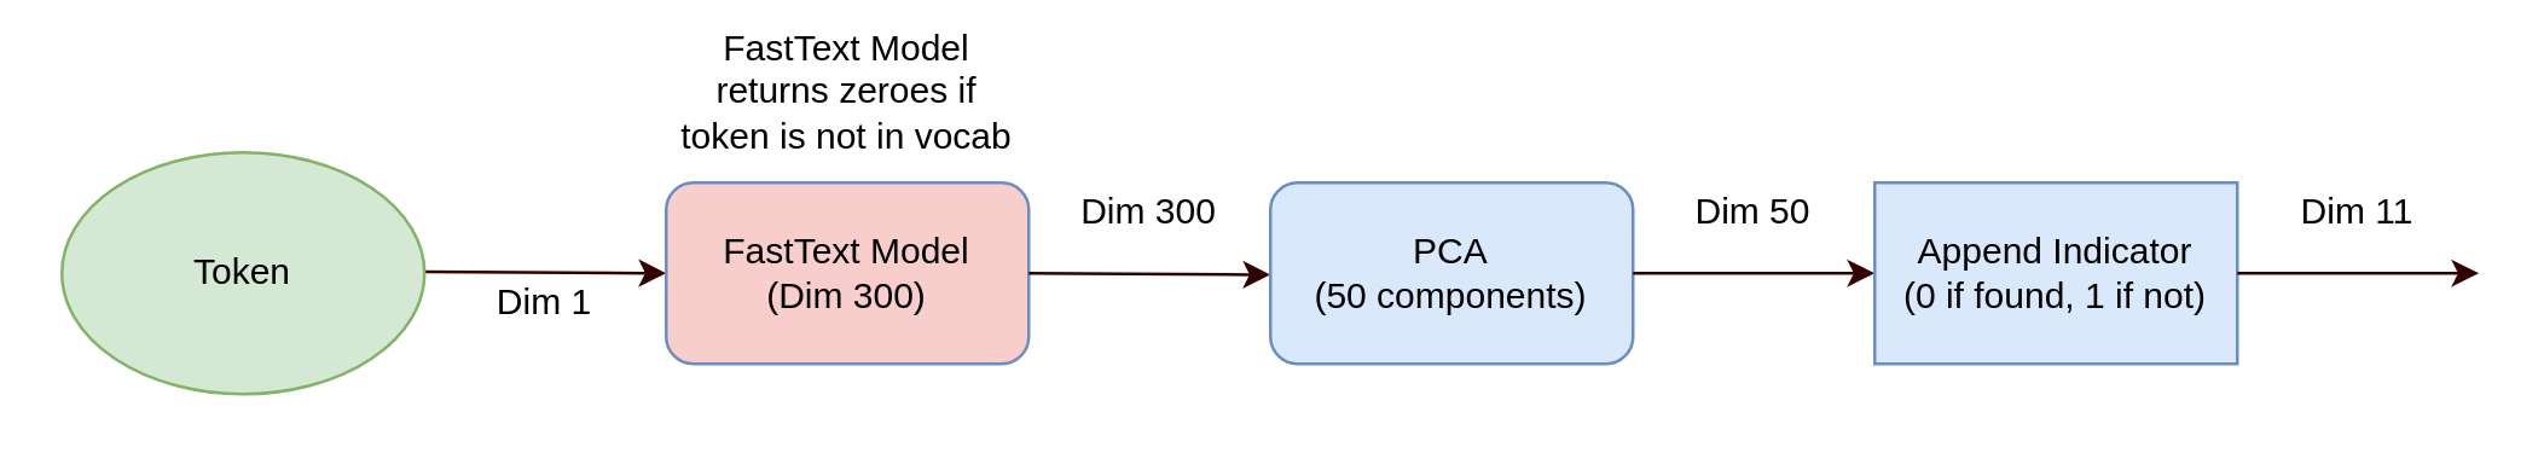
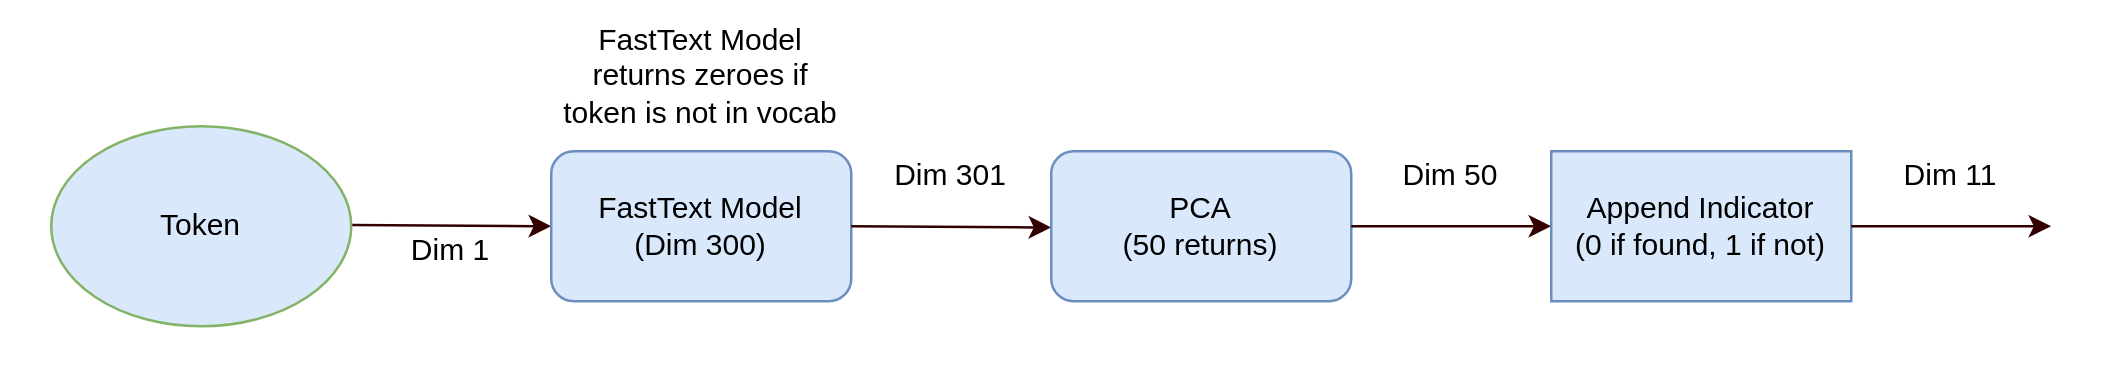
- <mxCell id="7" value="Dim 300" style="text;html=1;strokeColor=none;fillColor=none;align=center;verticalAlign=middle;whiteSpace=wrap;rounded=0;" vertex="1" parent="1"><mxGeometry x="350" y="60" width="60" height="20" as="geometry" /></mxCell>
+ <mxCell id="7" value="Dim 301" style="text;html=1;strokeColor=none;fillColor=none;align=center;verticalAlign=middle;whiteSpace=wrap;rounded=0;" vertex="1" parent="1"><mxGeometry x="350" y="60" width="60" height="20" as="geometry" /></mxCell>
- <mxCell id="3" value="Token" style="ellipse;whiteSpace=wrap;html=1;fillColor=#d5e8d4;strokeColor=#82b366;" vertex="1" parent="1"><mxGeometry x="20" y="50" width="120" height="80" as="geometry" /></mxCell>
+ <mxCell id="3" value="Token" style="ellipse;whiteSpace=wrap;html=1;fillColor=#dae8fc;strokeColor=#82b366;" vertex="1" parent="1"><mxGeometry x="20" y="50" width="120" height="80" as="geometry" /></mxCell>
- <mxCell id="4" value="FastText Model&lt;br&gt;(Dim 300)" style="rounded=1;whiteSpace=wrap;html=1;fillColor=#f8cecc;strokeColor=#6c8ebf;" vertex="1" parent="1"><mxGeometry x="220" y="60" width="120" height="60" as="geometry" /></mxCell>
+ <mxCell id="4" value="FastText Model&lt;br&gt;(Dim 300)" style="rounded=1;whiteSpace=wrap;html=1;fillColor=#dae8fc;strokeColor=#6c8ebf;" vertex="1" parent="1"><mxGeometry x="220" y="60" width="120" height="60" as="geometry" /></mxCell>
- <mxCell id="8" value="PCA&lt;br&gt;(50 components)" style="rounded=1;whiteSpace=wrap;html=1;fillColor=#dae8fc;strokeColor=#6c8ebf;" vertex="1" parent="1"><mxGeometry x="420" y="60" width="120" height="60" as="geometry" /></mxCell>
+ <mxCell id="8" value="PCA&lt;br&gt;(50 returns)" style="rounded=1;whiteSpace=wrap;html=1;fillColor=#dae8fc;strokeColor=#6c8ebf;" vertex="1" parent="1"><mxGeometry x="420" y="60" width="120" height="60" as="geometry" /></mxCell>
